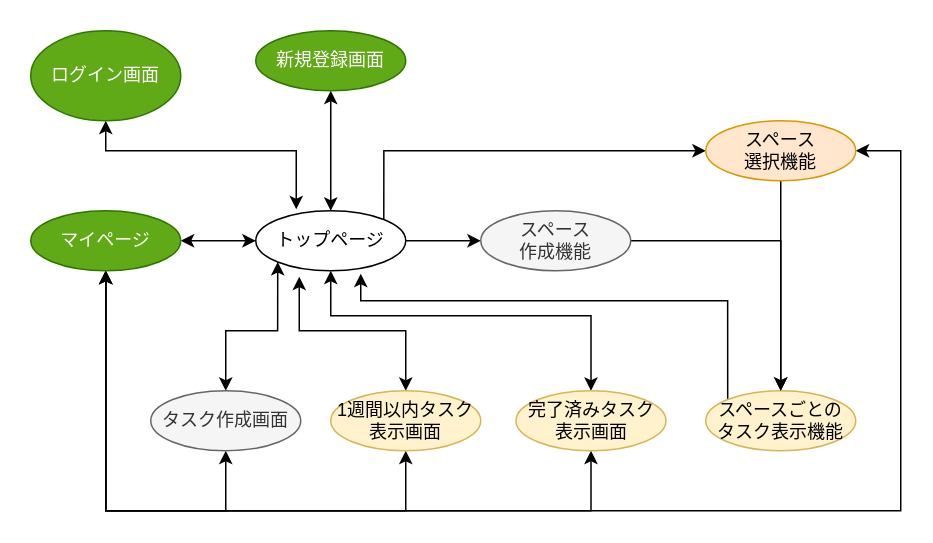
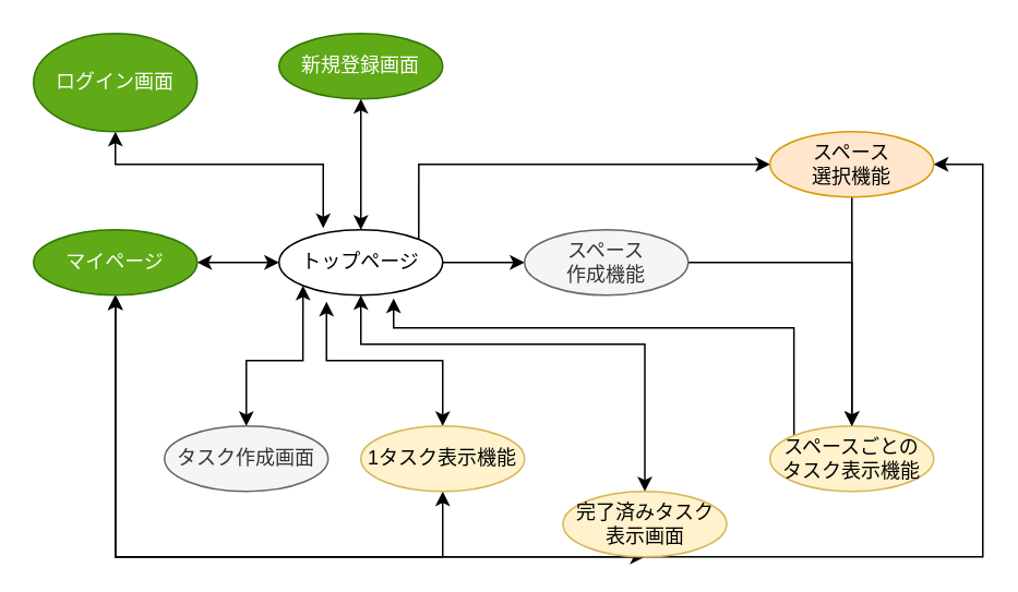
- <mxCell id="18" value="1週間以内タスク表示画面" style="ellipse;whiteSpace=wrap;html=1;align=center;fillColor=#fff2cc;strokeColor=#d6b656;labelBackgroundColor=none;fontColor=#000000;" vertex="1" parent="1"><mxGeometry x="220" y="260" width="100" height="40" as="geometry" /></mxCell>
+ <mxCell id="18" value="1タスク表示機能" style="ellipse;whiteSpace=wrap;html=1;align=center;fillColor=#fff2cc;strokeColor=#d6b656;labelBackgroundColor=none;fontColor=#000000;" vertex="1" parent="1"><mxGeometry x="220" y="260" width="100" height="40" as="geometry" /></mxCell>
- <mxCell id="20" value="完了済みタスク&lt;br&gt;表示画面" style="ellipse;whiteSpace=wrap;html=1;align=center;fillColor=#fff2cc;strokeColor=#d6b656;labelBackgroundColor=none;fontColor=#000000;" vertex="1" parent="1"><mxGeometry x="343.5" y="260" width="100" height="40" as="geometry" /></mxCell>
+ <mxCell id="20" value="完了済みタスク&lt;br&gt;表示画面" style="ellipse;whiteSpace=wrap;html=1;align=center;fillColor=#fff2cc;strokeColor=#d6b656;labelBackgroundColor=none;fontColor=#000000;" vertex="1" parent="1"><mxGeometry x="343.5" y="300" width="100" height="40" as="geometry" /></mxCell>
- <mxCell id="8" style="edgeStyle=orthogonalEdgeStyle;rounded=0;orthogonalLoop=1;jettySize=auto;html=1;entryX=0.5;entryY=1;entryDx=0;entryDy=0;startArrow=classic;startFill=1;" edge="1" parent="1" source="12" target="16"><mxGeometry relative="1" as="geometry"><Array as="points"><mxPoint x="70" y="340" /><mxPoint x="150" y="340" /></Array></mxGeometry></mxCell>
